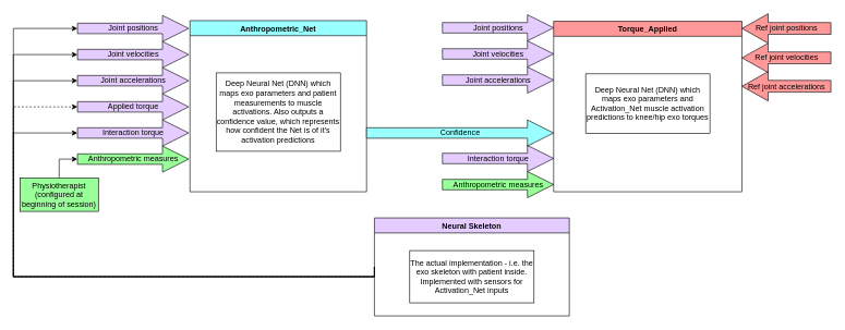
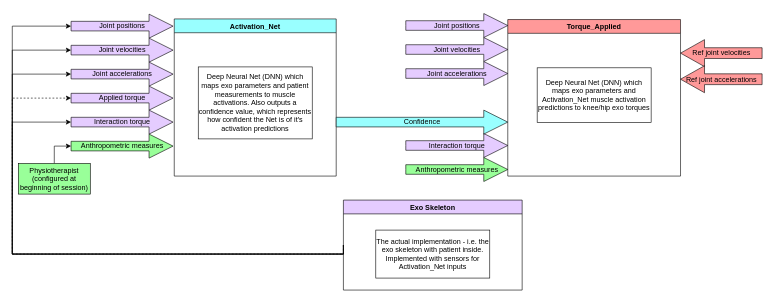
- <mxCell id="22" value="Anthropometric_Net" style="swimlane;startSize=23;fillColor=#99FFFF;" parent="1" vertex="1"><mxGeometry x="290" y="31" width="270" height="262" as="geometry" /></mxCell>
+ <mxCell id="22" value="Activation_Net" style="swimlane;startSize=23;fillColor=#99FFFF;" parent="1" vertex="1"><mxGeometry x="290" y="31" width="270" height="262" as="geometry" /></mxCell>
- <mxCell id="27" value="Ref joint positions" style="html=1;shadow=0;dashed=0;align=center;verticalAlign=middle;shape=mxgraph.arrows2.arrow;dy=0.6;dx=40;flipH=1;notch=0;fillColor=#FF9999;" vertex="1" parent="1"><mxGeometry x="1134" y="20.5" width="136" height="45" as="geometry" /></mxCell>
- <mxCell id="7" value="Neural Skeleton" style="swimlane;startSize=23;fillColor=#E5CCFF;" parent="1" vertex="1"><mxGeometry x="572" y="333" width="298" height="150" as="geometry" /></mxCell>
+ <mxCell id="7" value="Exo Skeleton" style="swimlane;startSize=23;fillColor=#E5CCFF;" parent="1" vertex="1"><mxGeometry x="572" y="333" width="298" height="150" as="geometry" /></mxCell>
